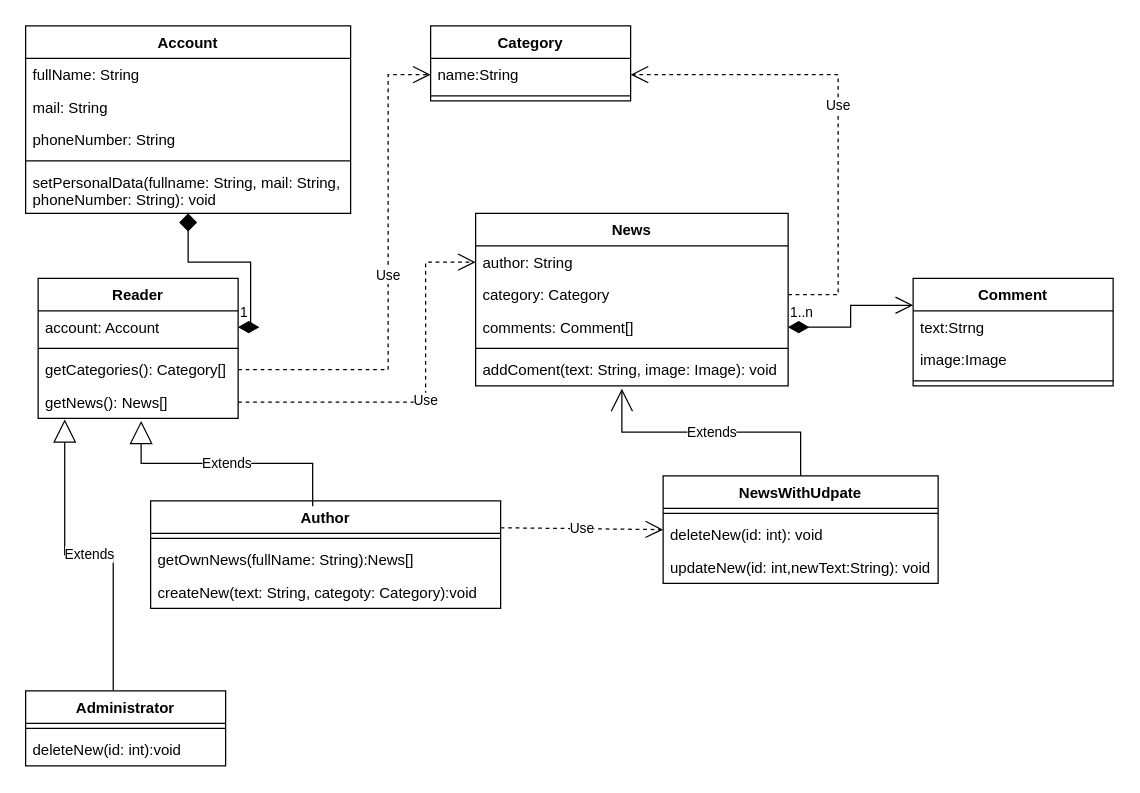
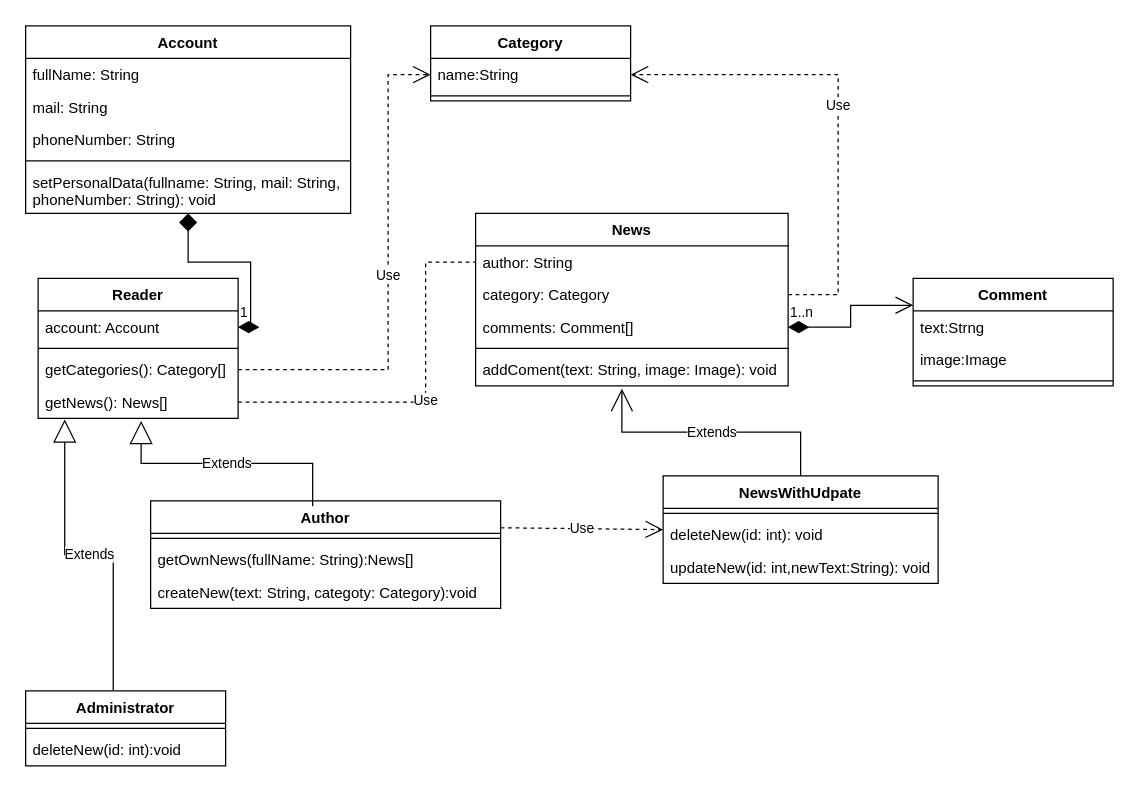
- <mxCell id="17" value="Use" style="endArrow=open;endSize=12;dashed=1;html=1;rounded=0;entryX=0;entryY=0.5;entryDx=0;entryDy=0;exitX=1;exitY=0.5;exitDx=0;exitDy=0;edgeStyle=elbowEdgeStyle;" edge="1" parent="1" source="16" target="3"><mxGeometry width="160" relative="1" as="geometry"><mxPoint x="180" y="405.5" as="sourcePoint" /><mxPoint x="380" y="290" as="targetPoint" /><Array as="points"><mxPoint x="340" y="270" /></Array></mxGeometry></mxCell>
+ <mxCell id="17" value="Use" style="endArrow=none;endSize=12;dashed=1;html=1;rounded=0;entryX=0;entryY=0.5;entryDx=0;entryDy=0;exitX=1;exitY=0.5;exitDx=0;exitDy=0;edgeStyle=elbowEdgeStyle;" edge="1" parent="1" source="16" target="3"><mxGeometry width="160" relative="1" as="geometry"><mxPoint x="180" y="405.5" as="sourcePoint" /><mxPoint x="380" y="290" as="targetPoint" /><Array as="points"><mxPoint x="340" y="270" /></Array></mxGeometry></mxCell>
